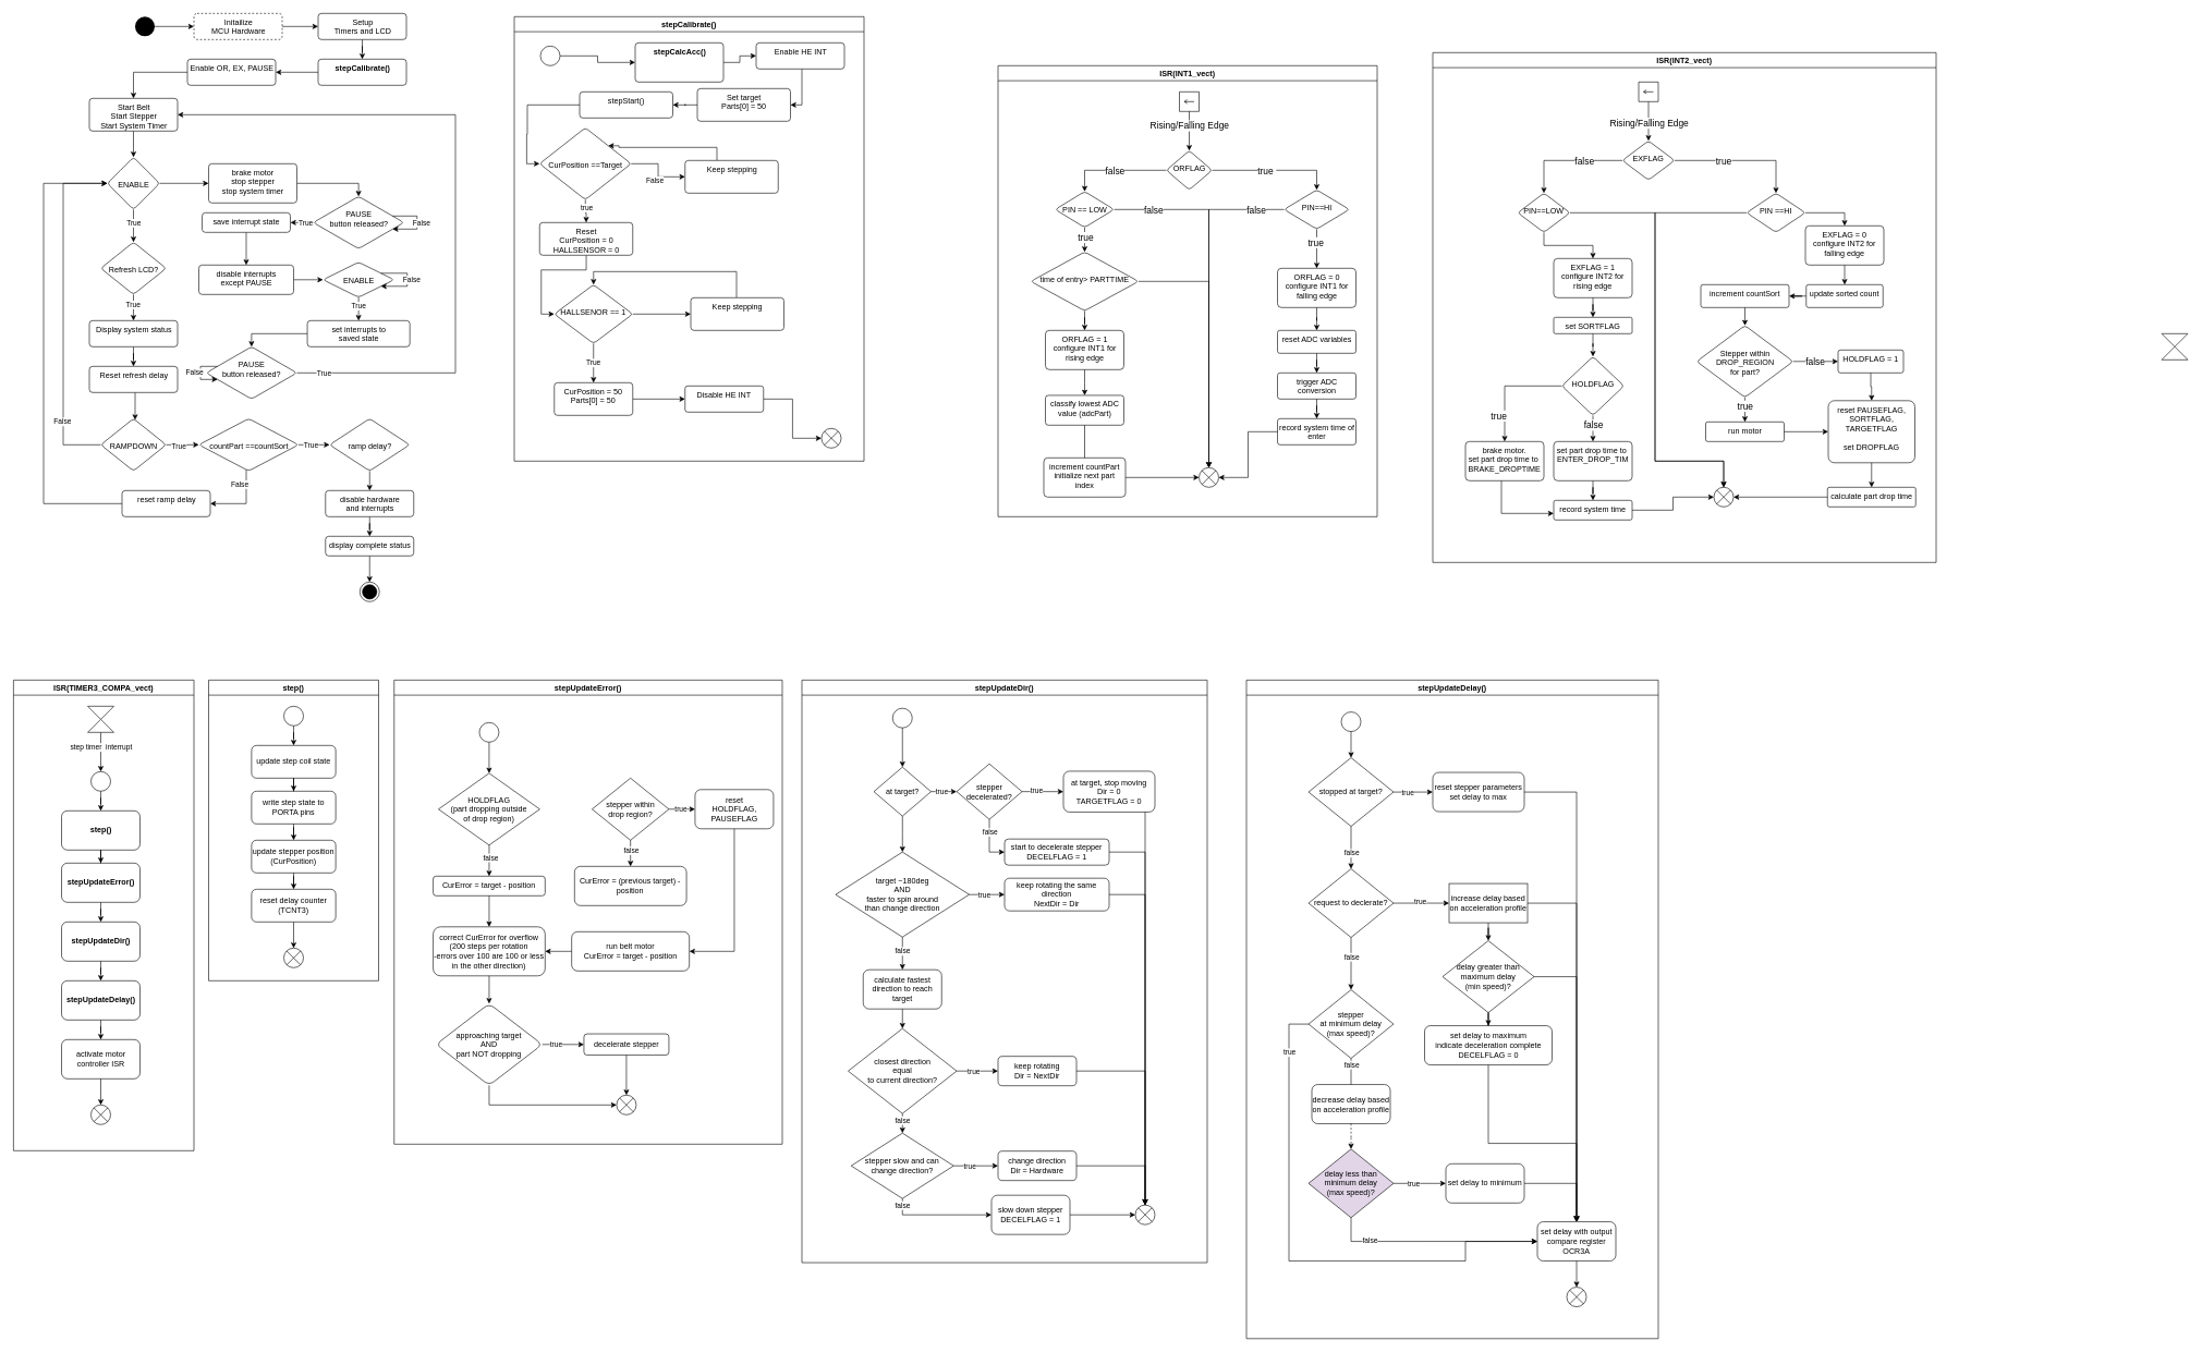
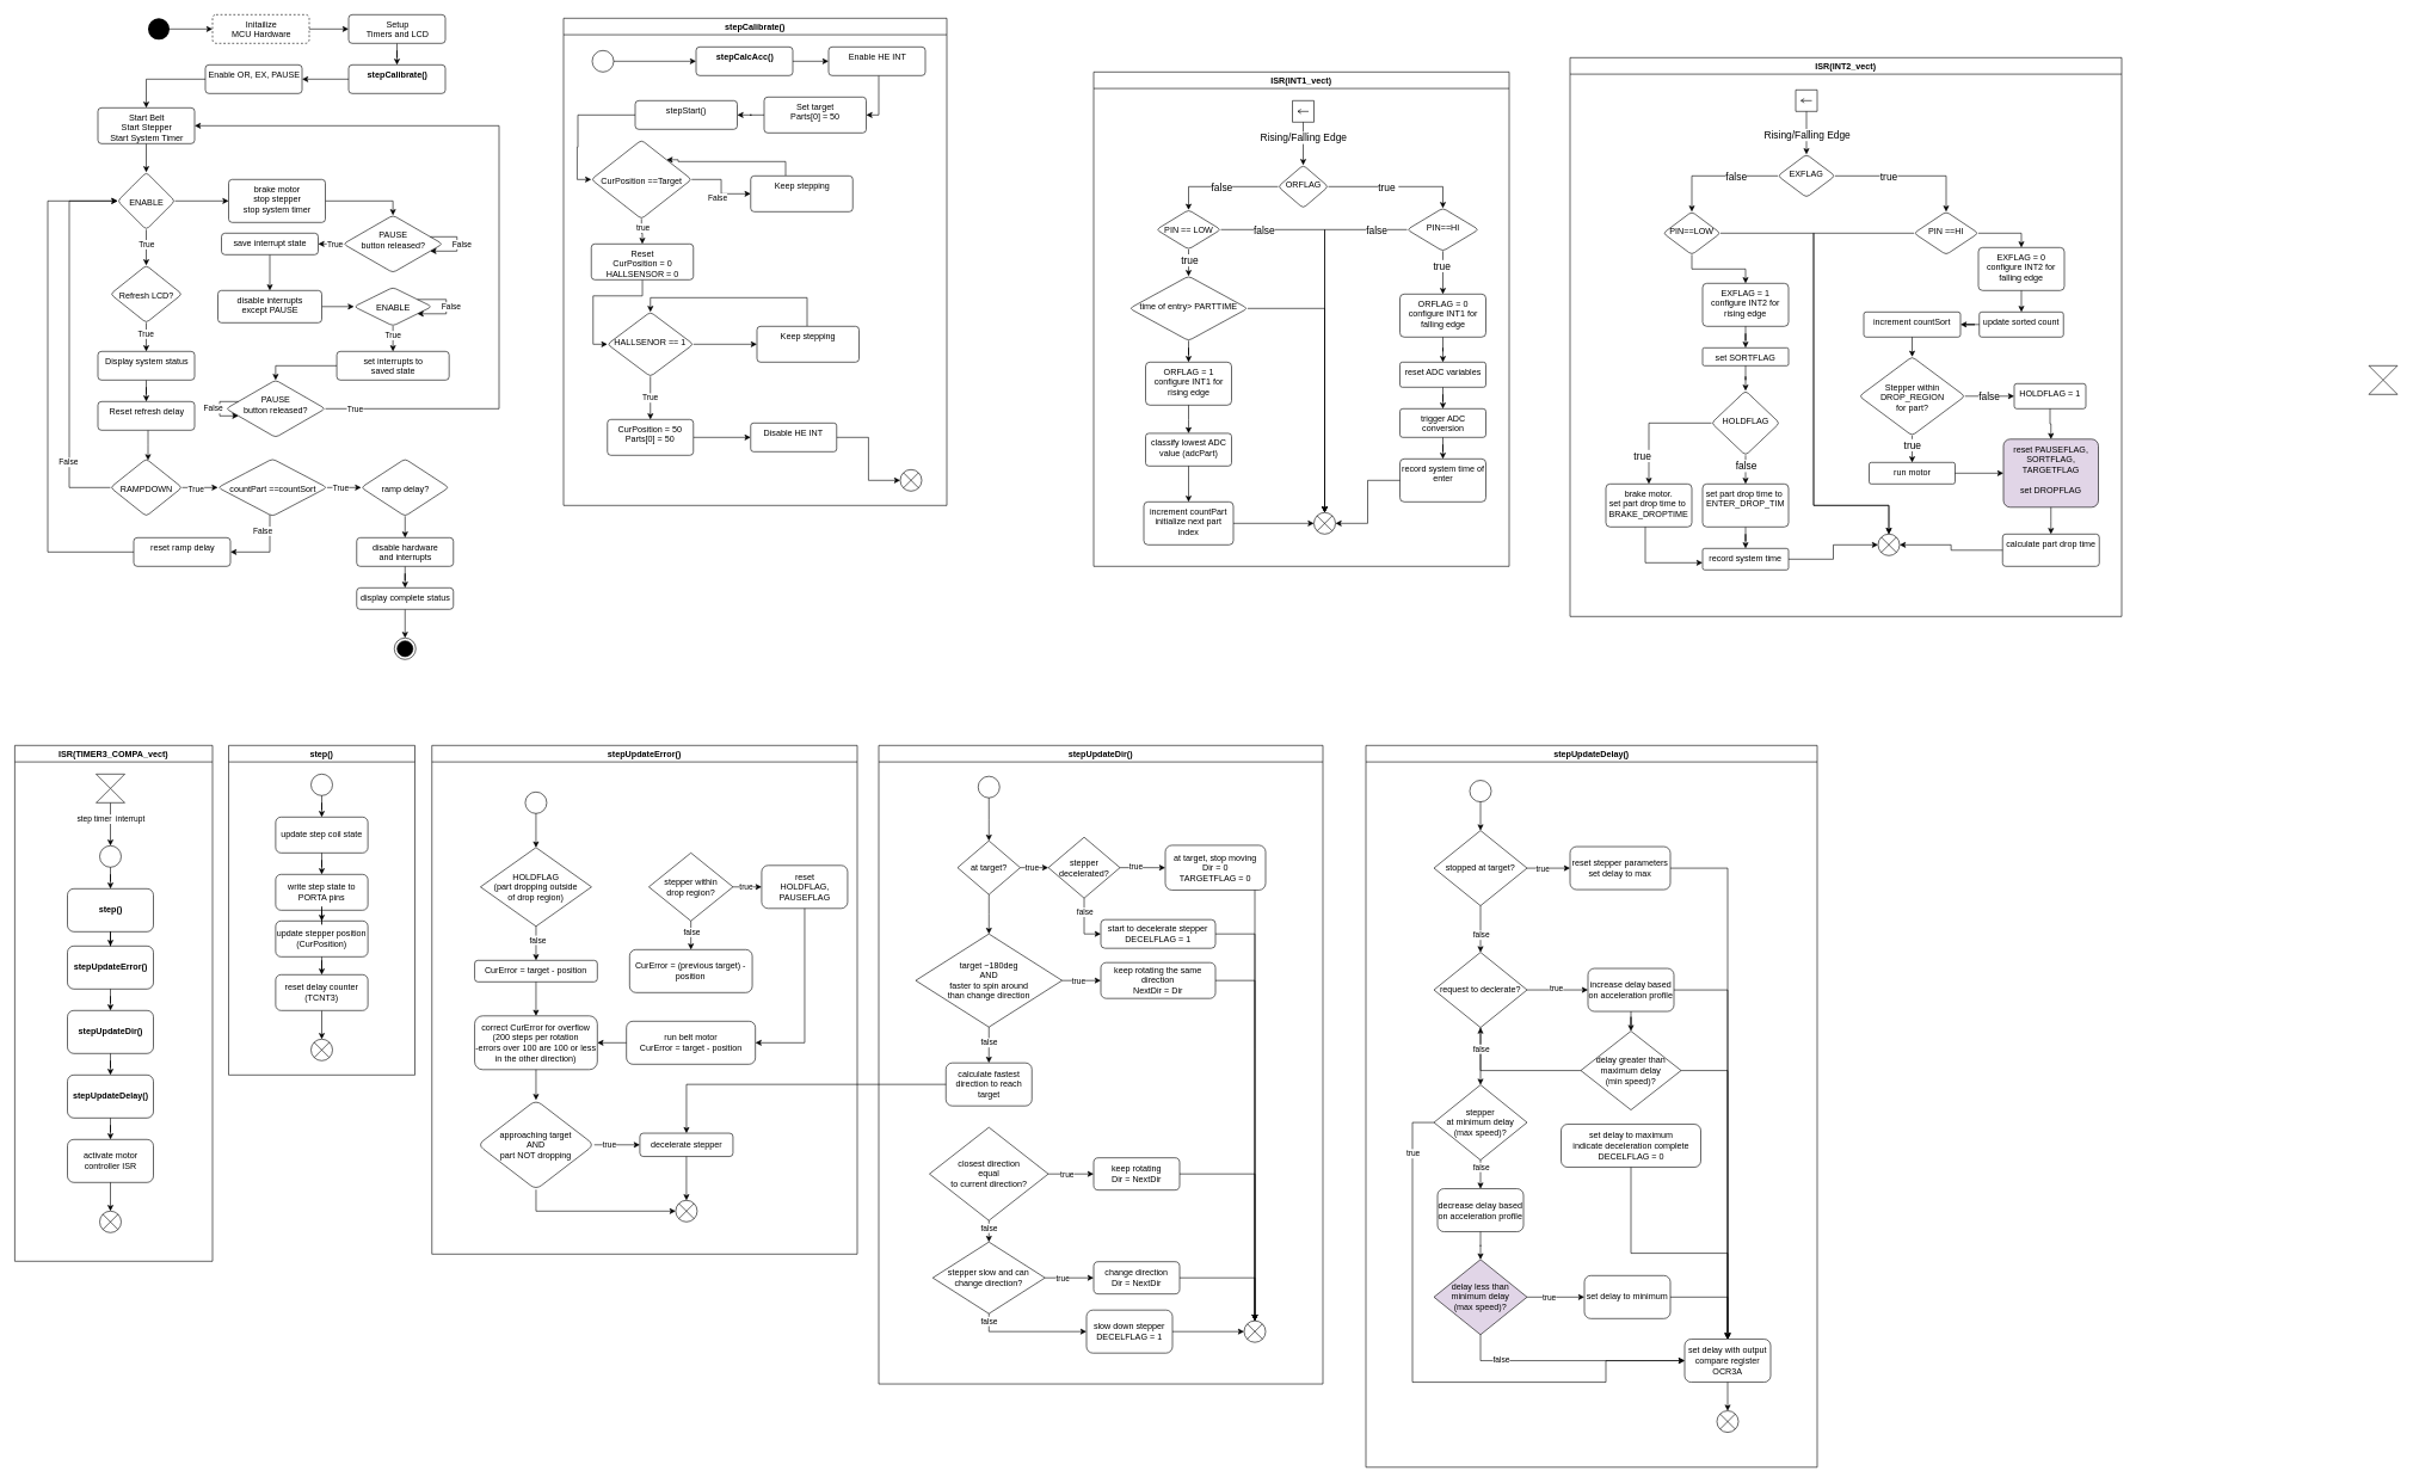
- <mxCell id="16" value="&lt;b&gt;stepCalcAcc()&lt;/b&gt;" style="html=1;align=center;verticalAlign=top;rounded=1;absoluteArcSize=1;arcSize=10;dashed=0;" parent="12" vertex="1"><mxGeometry x="185" y="40" width="135" height="60" as="geometry" /></mxCell>
+ <mxCell id="16" value="&lt;b&gt;stepCalcAcc()&lt;/b&gt;" style="html=1;align=center;verticalAlign=top;rounded=1;absoluteArcSize=1;arcSize=10;dashed=0;" parent="12" vertex="1"><mxGeometry x="185" y="40" width="135" height="40" as="geometry" /></mxCell>
- <mxCell id="301" value="record system time of enter" style="whiteSpace=wrap;html=1;verticalAlign=top;rounded=1;arcSize=10;dashed=0;" vertex="1" parent="286"><mxGeometry x="427.5" y="540" width="120" height="40" as="geometry" /></mxCell>
+ <mxCell id="301" value="record system time of enter" style="whiteSpace=wrap;html=1;verticalAlign=top;rounded=1;arcSize=10;dashed=0;" vertex="1" parent="286"><mxGeometry x="427.5" y="540" width="120" height="60" as="geometry" /></mxCell>
- <mxCell id="155" value="reset PAUSEFLAG, SORTFLAG, TARGETFLAG&lt;br&gt;&lt;br&gt;set DROPFLAG" style="rounded=1;whiteSpace=wrap;html=1;verticalAlign=top;arcSize=10;dashed=0;" vertex="1" parent="115"><mxGeometry x="605" y="532.5" width="132.5" height="95" as="geometry" /></mxCell>
+ <mxCell id="155" value="reset PAUSEFLAG, SORTFLAG, TARGETFLAG&lt;br&gt;&lt;br&gt;set DROPFLAG" style="rounded=1;whiteSpace=wrap;html=1;verticalAlign=top;arcSize=10;dashed=0;fillColor=#e1d5e7;" vertex="1" parent="115"><mxGeometry x="605" y="532.5" width="132.5" height="95" as="geometry" /></mxCell>
- <mxCell id="314" value="" style="edgeStyle=orthogonalEdgeStyle;rounded=0;orthogonalLoop=1;jettySize=auto;html=1;fontSize=14;endArrow=none;" edge="1" parent="286" source="311" target="313"><mxGeometry relative="1" as="geometry" /></mxCell>
+ <mxCell id="314" value="" style="edgeStyle=orthogonalEdgeStyle;rounded=0;orthogonalLoop=1;jettySize=auto;html=1;fontSize=14;" edge="1" parent="286" source="311" target="313"><mxGeometry relative="1" as="geometry" /></mxCell>
- <mxCell id="158" value="calculate part drop time" style="rounded=1;whiteSpace=wrap;html=1;verticalAlign=top;arcSize=10;dashed=0;" vertex="1" parent="115"><mxGeometry x="603.75" y="665" width="135" height="30" as="geometry" /></mxCell>
+ <mxCell id="158" value="calculate part drop time" style="rounded=1;whiteSpace=wrap;html=1;verticalAlign=top;arcSize=10;dashed=0;" vertex="1" parent="115"><mxGeometry x="603.75" y="665" width="135" height="45" as="geometry" /></mxCell>
- <mxCell id="170" value="write step state to PORTA pins" style="rounded=1;whiteSpace=wrap;html=1;fillColor=#ffffff;strokeColor=#000000;" parent="165" vertex="1"><mxGeometry x="65.64" y="170" width="128.75" height="50" as="geometry" /></mxCell>
+ <mxCell id="170" value="write step state to PORTA pins" style="rounded=1;whiteSpace=wrap;html=1;fillColor=#ffffff;strokeColor=#000000;" parent="165" vertex="1"><mxGeometry x="65.64" y="180" width="128.75" height="50" as="geometry" /></mxCell>
- <mxCell id="256" value="increase delay based on acceleration profile" style="whiteSpace=wrap;html=1;fillColor=#ffffff;strokeColor=#000000;rounded=0;" parent="246" vertex="1"><mxGeometry x="310" y="311.25" width="120" height="60" as="geometry" /></mxCell>
+ <mxCell id="256" value="increase delay based on acceleration profile" style="rounded=1;whiteSpace=wrap;html=1;fillColor=#ffffff;strokeColor=#000000;" parent="246" vertex="1"><mxGeometry x="310" y="311.25" width="120" height="60" as="geometry" /></mxCell>
- <mxCell id="226" value="" style="edgeStyle=orthogonalEdgeStyle;rounded=0;orthogonalLoop=1;jettySize=auto;html=1;" parent="204" source="222" target="225" edge="1"><mxGeometry relative="1" as="geometry" /></mxCell>
+ <mxCell id="226" value="" style="edgeStyle=orthogonalEdgeStyle;rounded=0;orthogonalLoop=1;jettySize=auto;html=1;" parent="204" source="222" target="198" edge="1"><mxGeometry relative="1" as="geometry" /></mxCell>
- <mxCell id="262" value="" style="edgeStyle=orthogonalEdgeStyle;rounded=0;orthogonalLoop=1;jettySize=auto;html=1;" parent="246" source="259" target="261" edge="1"><mxGeometry relative="1" as="geometry" /></mxCell>
+ <mxCell id="262" value="" style="edgeStyle=orthogonalEdgeStyle;rounded=0;orthogonalLoop=1;jettySize=auto;html=1;" parent="246" source="259" target="253" edge="1"><mxGeometry relative="1" as="geometry" /></mxCell>
- <mxCell id="267" value="" style="edgeStyle=orthogonalEdgeStyle;rounded=0;orthogonalLoop=1;jettySize=auto;html=1;endArrow=none;" parent="246" source="263" target="266" edge="1"><mxGeometry relative="1" as="geometry" /></mxCell>
+ <mxCell id="267" value="" style="edgeStyle=orthogonalEdgeStyle;rounded=0;orthogonalLoop=1;jettySize=auto;html=1;" parent="246" source="263" target="266" edge="1"><mxGeometry relative="1" as="geometry" /></mxCell>
- <mxCell id="270" value="" style="edgeStyle=orthogonalEdgeStyle;rounded=0;orthogonalLoop=1;jettySize=auto;html=1;dashed=1;" parent="246" source="266" target="269" edge="1"><mxGeometry relative="1" as="geometry" /></mxCell>
+ <mxCell id="270" value="" style="edgeStyle=orthogonalEdgeStyle;rounded=0;orthogonalLoop=1;jettySize=auto;html=1;" parent="246" source="266" target="269" edge="1"><mxGeometry relative="1" as="geometry" /></mxCell>
- <mxCell id="233" value="change direction&lt;br&gt;Dir = Hardware" style="rounded=1;whiteSpace=wrap;html=1;fillColor=#ffffff;strokeColor=#000000;" parent="204" vertex="1"><mxGeometry x="300" y="720.62" width="120" height="45" as="geometry" /></mxCell>
+ <mxCell id="233" value="change direction&lt;br&gt;Dir = NextDir" style="rounded=1;whiteSpace=wrap;html=1;fillColor=#ffffff;strokeColor=#000000;" parent="204" vertex="1"><mxGeometry x="300" y="720.62" width="120" height="45" as="geometry" /></mxCell>
